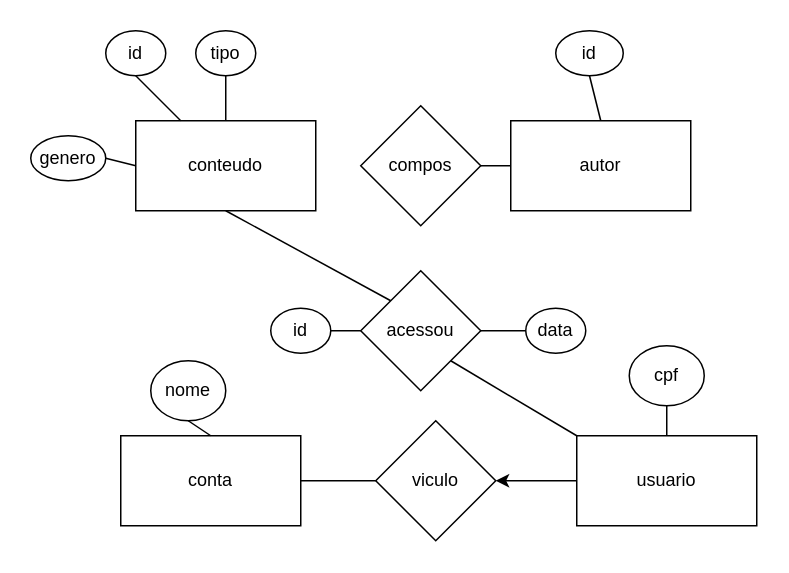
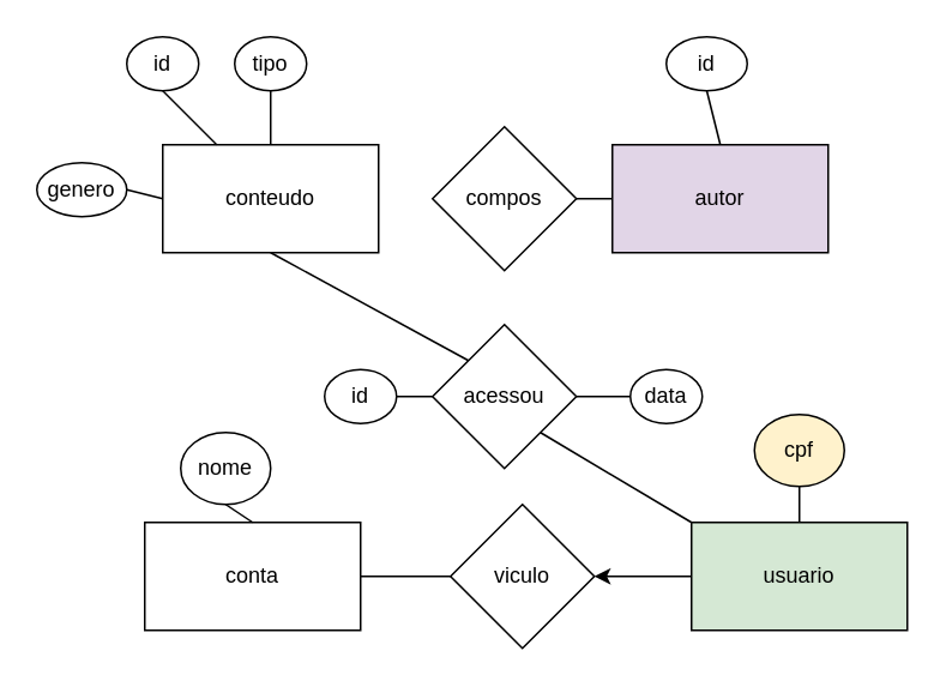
- <mxCell id="7" value="autor" style="rounded=0;whiteSpace=wrap;html=1;" vertex="1" parent="1"><mxGeometry x="340" y="80" width="120" height="60" as="geometry" /></mxCell>
+ <mxCell id="7" value="autor" style="rounded=0;whiteSpace=wrap;html=1;fillColor=#e1d5e7;" vertex="1" parent="1"><mxGeometry x="340" y="80" width="120" height="60" as="geometry" /></mxCell>
- <mxCell id="23" value="cpf" style="ellipse;whiteSpace=wrap;html=1;" vertex="1" parent="1"><mxGeometry x="419" y="230" width="50" height="40" as="geometry" /></mxCell>
+ <mxCell id="23" value="cpf" style="ellipse;whiteSpace=wrap;html=1;fillColor=#fff2cc;" vertex="1" parent="1"><mxGeometry x="419" y="230" width="50" height="40" as="geometry" /></mxCell>
- <mxCell id="16" value="usuario" style="rounded=0;whiteSpace=wrap;html=1;" vertex="1" parent="1"><mxGeometry x="384" y="290" width="120" height="60" as="geometry" /></mxCell>
+ <mxCell id="16" value="usuario" style="rounded=0;whiteSpace=wrap;html=1;fillColor=#d5e8d4;" vertex="1" parent="1"><mxGeometry x="384" y="290" width="120" height="60" as="geometry" /></mxCell>
